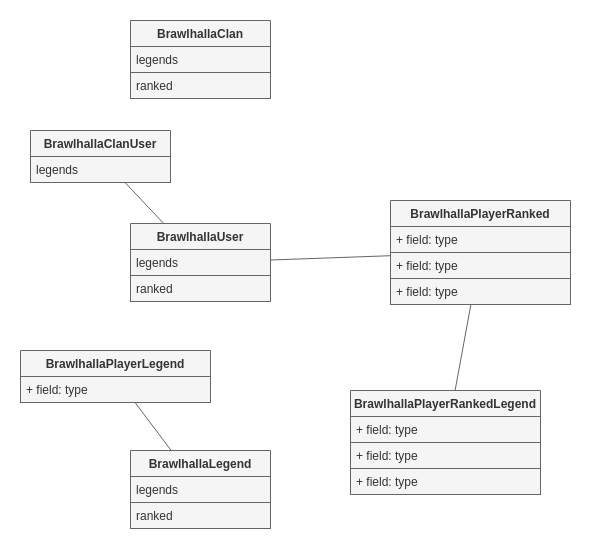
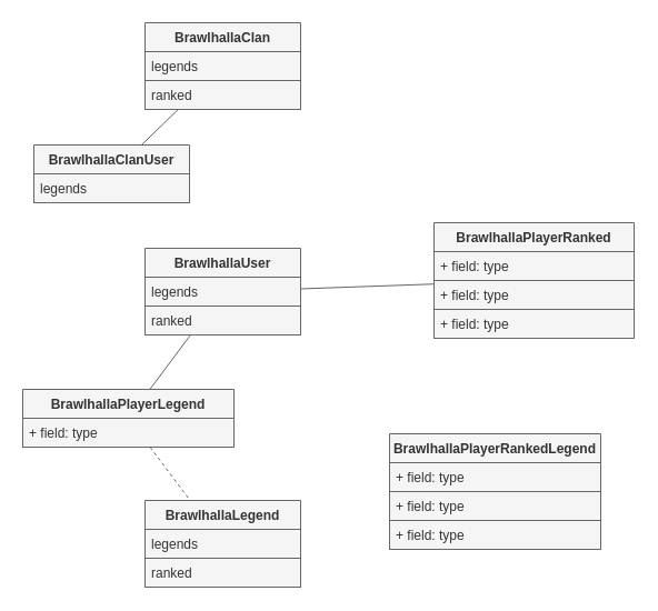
+ <mxCell id="6" value="" style="endArrow=none;html=1;rounded=0;fillColor=#f5f5f5;strokeColor=#666666;" edge="1" parent="1" source="16" target="14"><mxGeometry relative="1" as="geometry"><mxPoint x="390" y="510" as="sourcePoint" /><mxPoint x="550" y="510" as="targetPoint" /></mxGeometry></mxCell>
- <mxCell id="7" value="" style="endArrow=none;html=1;rounded=0;fillColor=#f5f5f5;strokeColor=#666666;" edge="1" parent="1" source="8" target="14"><mxGeometry relative="1" as="geometry"><mxPoint x="610" y="520" as="sourcePoint" /><mxPoint x="770" y="520" as="targetPoint" /></mxGeometry></mxCell>
+ <mxCell id="3" value="" style="endArrow=none;html=1;rounded=0;fillColor=#f5f5f5;strokeColor=#666666;" edge="1" parent="1" source="19" target="8"><mxGeometry relative="1" as="geometry"><mxPoint x="340" y="320" as="sourcePoint" /><mxPoint x="500" y="320" as="targetPoint" /></mxGeometry></mxCell>
- <mxCell id="4" value="" style="endArrow=none;html=1;rounded=0;fillColor=#f5f5f5;strokeColor=#666666;" edge="1" parent="1" source="25" target="21"><mxGeometry relative="1" as="geometry"><mxPoint x="860" y="390" as="sourcePoint" /><mxPoint x="1020" y="390" as="targetPoint" /></mxGeometry></mxCell>
- <mxCell id="5" value="" style="endArrow=none;html=1;rounded=0;fillColor=#f5f5f5;strokeColor=#666666;" edge="1" parent="1" source="19" target="11"><mxGeometry relative="1" as="geometry"><mxPoint x="400" y="330" as="sourcePoint" /><mxPoint x="560" y="330" as="targetPoint" /></mxGeometry></mxCell>
+ <mxCell id="5" value="" style="endArrow=none;html=1;rounded=0;fillColor=#f5f5f5;strokeColor=#666666;dashed=1;" edge="1" parent="1" source="19" target="11"><mxGeometry relative="1" as="geometry"><mxPoint x="400" y="330" as="sourcePoint" /><mxPoint x="560" y="330" as="targetPoint" /></mxGeometry></mxCell>
